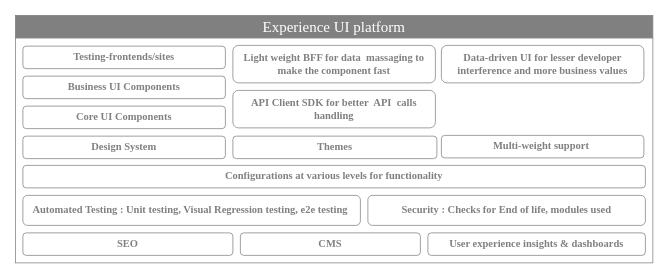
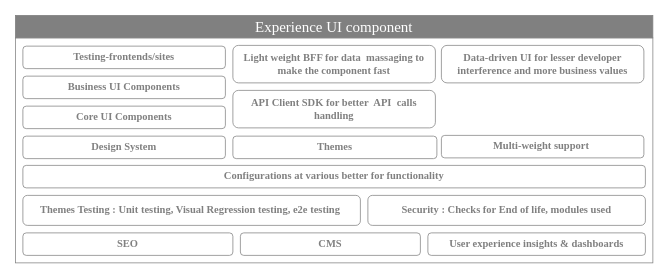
- <mxCell id="3" value="&lt;font&gt;Experience UI platform&lt;/font&gt;" style="rounded=0;whiteSpace=wrap;html=1;shadow=0;fontFamily=Bitter;fontSource=https%3A%2F%2Ffonts.googleapis.com%2Fcss%3Ffamily%3DBitter;fontSize=20;fontColor=#FFFFFF;strokeColor=#808080;fillColor=#808080;gradientColor=none;" vertex="1" parent="1"><mxGeometry x="20" y="20" width="850" height="30" as="geometry" /></mxCell>
+ <mxCell id="3" value="&lt;font&gt;Experience UI component&lt;/font&gt;" style="rounded=0;whiteSpace=wrap;html=1;shadow=0;fontFamily=Bitter;fontSource=https%3A%2F%2Ffonts.googleapis.com%2Fcss%3Ffamily%3DBitter;fontSize=20;fontColor=#FFFFFF;strokeColor=#808080;fillColor=#808080;gradientColor=none;" vertex="1" parent="1"><mxGeometry x="20" y="20" width="850" height="30" as="geometry" /></mxCell>
- <mxCell id="6" value="Configurations at various levels for functionality" style="rounded=1;whiteSpace=wrap;html=1;fontColor=#808080;strokeColor=#808080;fillColor=default;fontFamily=Bitter;fontSource=https%3A%2F%2Ffonts.googleapis.com%2Fcss%3Ffamily%3DBitter;fontSize=14;fontStyle=1;labelBackgroundColor=none;" vertex="1" parent="1"><mxGeometry x="30" y="220" width="830" height="30" as="geometry" /></mxCell>
+ <mxCell id="6" value="Configurations at various better for functionality" style="rounded=1;whiteSpace=wrap;html=1;fontColor=#808080;strokeColor=#808080;fillColor=default;fontFamily=Bitter;fontSource=https%3A%2F%2Ffonts.googleapis.com%2Fcss%3Ffamily%3DBitter;fontSize=14;fontStyle=1;labelBackgroundColor=none;" vertex="1" parent="1"><mxGeometry x="30" y="220" width="830" height="30" as="geometry" /></mxCell>
- <mxCell id="15" value="Automated Testing : Unit testing, Visual Regression testing, e2e testing&amp;nbsp;" style="rounded=1;whiteSpace=wrap;html=1;fontColor=#808080;strokeColor=#808080;fillColor=default;fontFamily=Bitter;fontSource=https%3A%2F%2Ffonts.googleapis.com%2Fcss%3Ffamily%3DBitter;fontSize=14;fontStyle=1" vertex="1" parent="1"><mxGeometry x="30" y="260" width="450" height="40" as="geometry" /></mxCell>
+ <mxCell id="15" value="Themes Testing : Unit testing, Visual Regression testing, e2e testing&amp;nbsp;" style="rounded=1;whiteSpace=wrap;html=1;fontColor=#808080;strokeColor=#808080;fillColor=default;fontFamily=Bitter;fontSource=https%3A%2F%2Ffonts.googleapis.com%2Fcss%3Ffamily%3DBitter;fontSize=14;fontStyle=1" vertex="1" parent="1"><mxGeometry x="30" y="260" width="450" height="40" as="geometry" /></mxCell>
